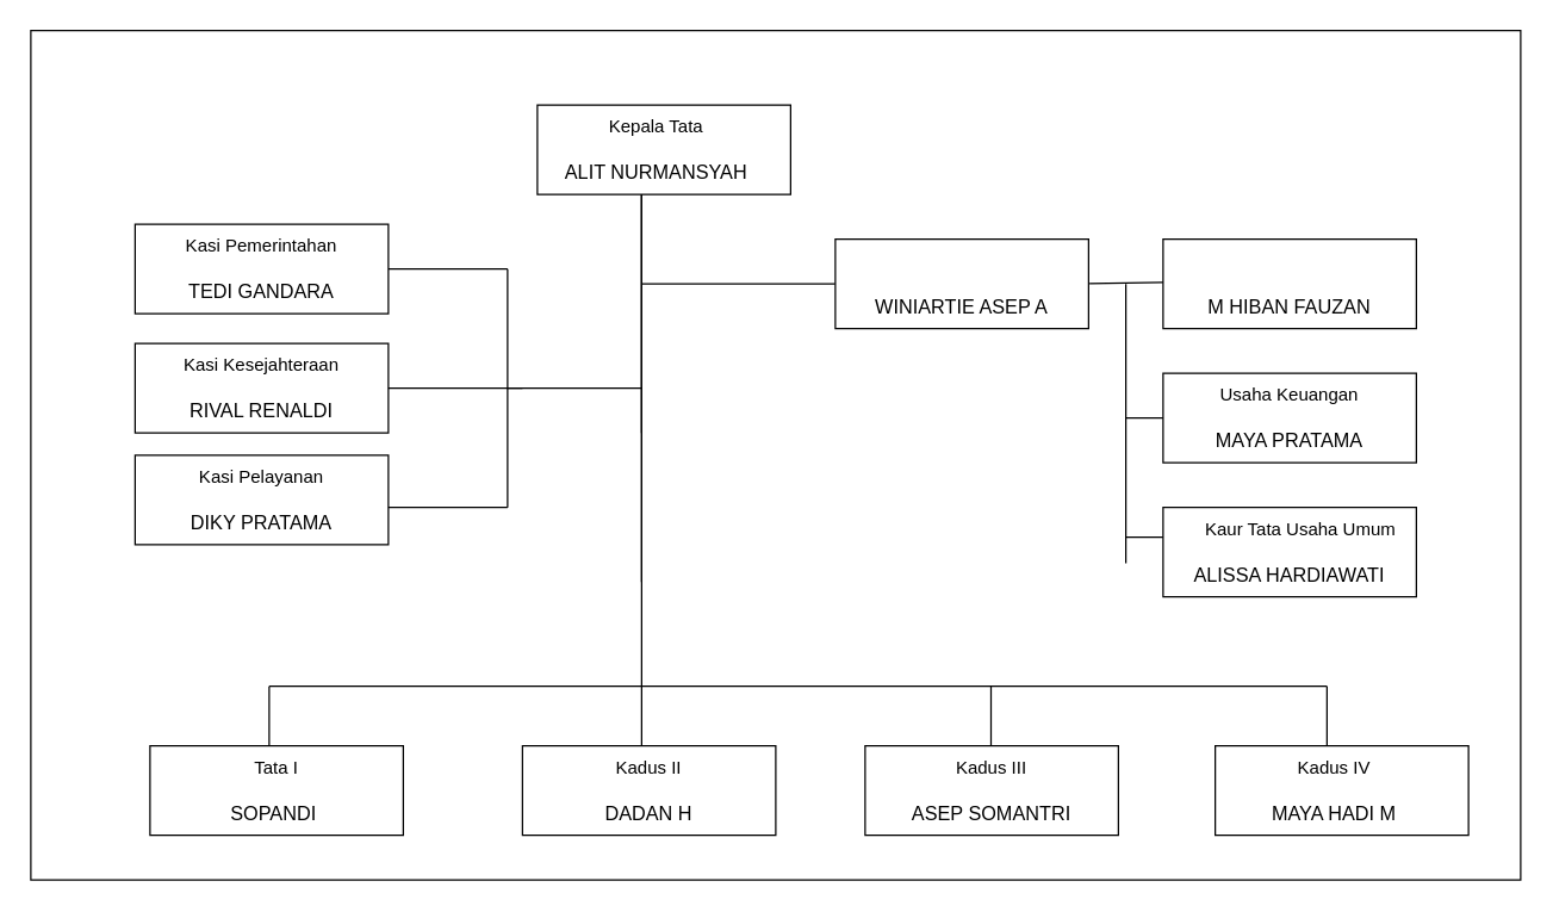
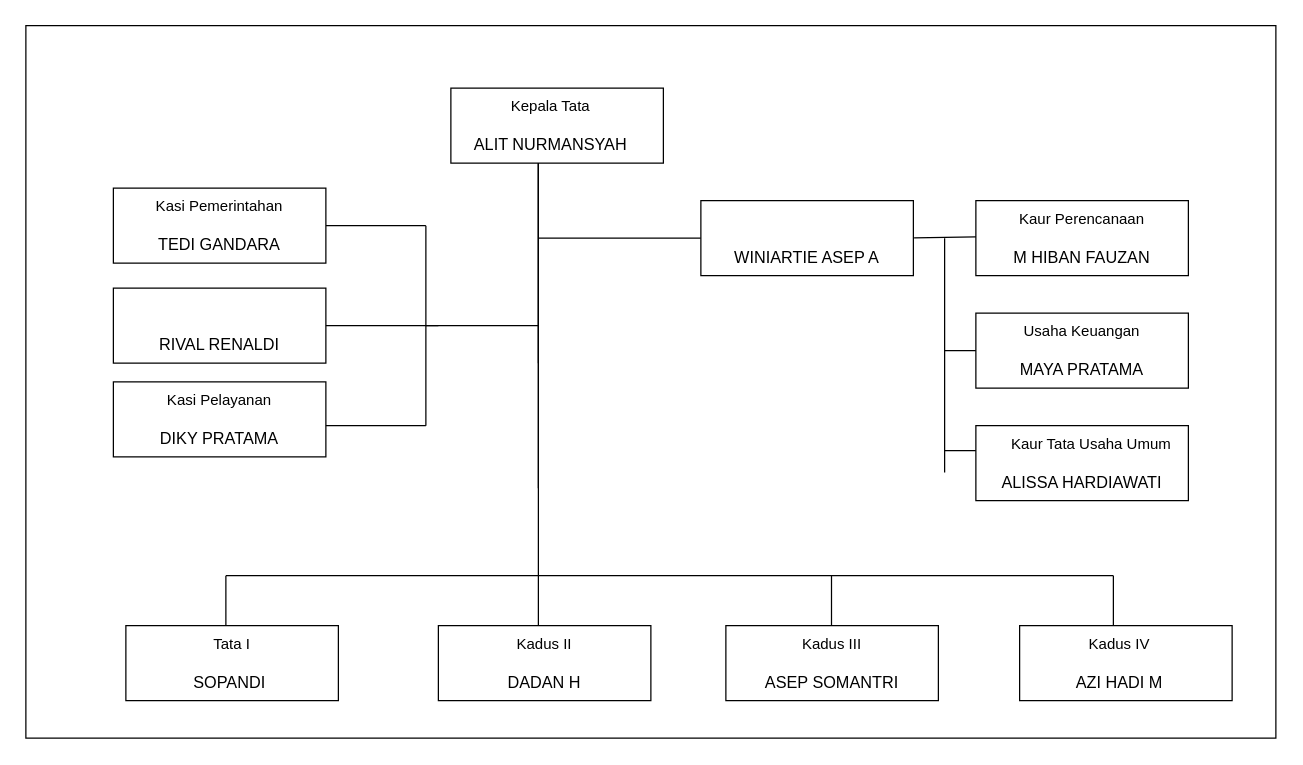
+ <mxCell id="12" value="Kaur Perencanaan" style="text;html=1;align=center;verticalAlign=middle;whiteSpace=wrap;rounded=0;" parent="1" vertex="1"><mxGeometry x="805" y="160" width="120" height="30" as="geometry" /></mxCell>
- <mxCell id="31" value="Kasi Kesejahteraan" style="text;html=1;align=center;verticalAlign=middle;whiteSpace=wrap;rounded=0;" parent="1" vertex="1"><mxGeometry x="115" y="230" width="120" height="30" as="geometry" /></mxCell>
- <mxCell id="52" value="&lt;span style=&quot;font-size: 13px;&quot;&gt;MAYA HADI M&lt;/span&gt;" style="text;html=1;align=center;verticalAlign=middle;whiteSpace=wrap;rounded=0;" parent="1" vertex="1"><mxGeometry x="785" y="530" width="220" height="30" as="geometry" /></mxCell>
+ <mxCell id="52" value="&lt;span style=&quot;font-size: 13px;&quot;&gt;AZI HADI M&lt;/span&gt;" style="text;html=1;align=center;verticalAlign=middle;whiteSpace=wrap;rounded=0;" parent="1" vertex="1"><mxGeometry x="785" y="530" width="220" height="30" as="geometry" /></mxCell>
